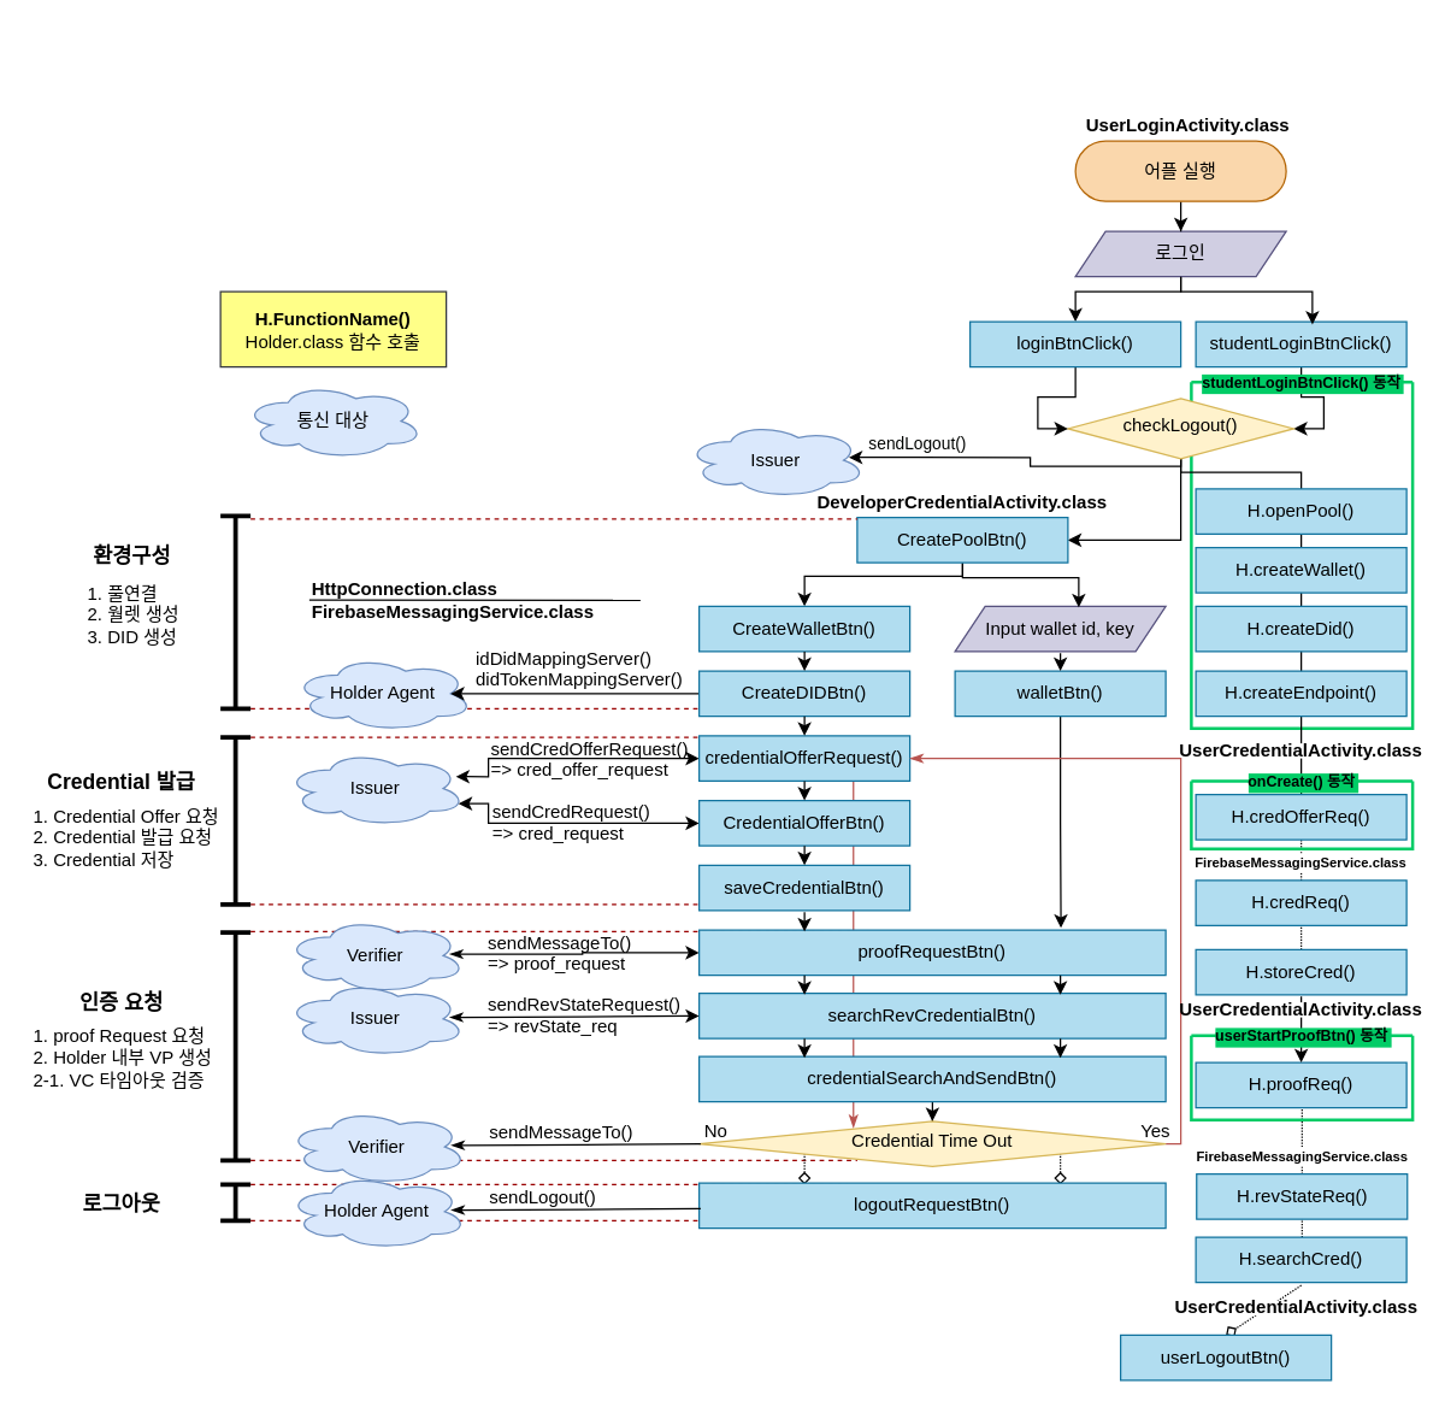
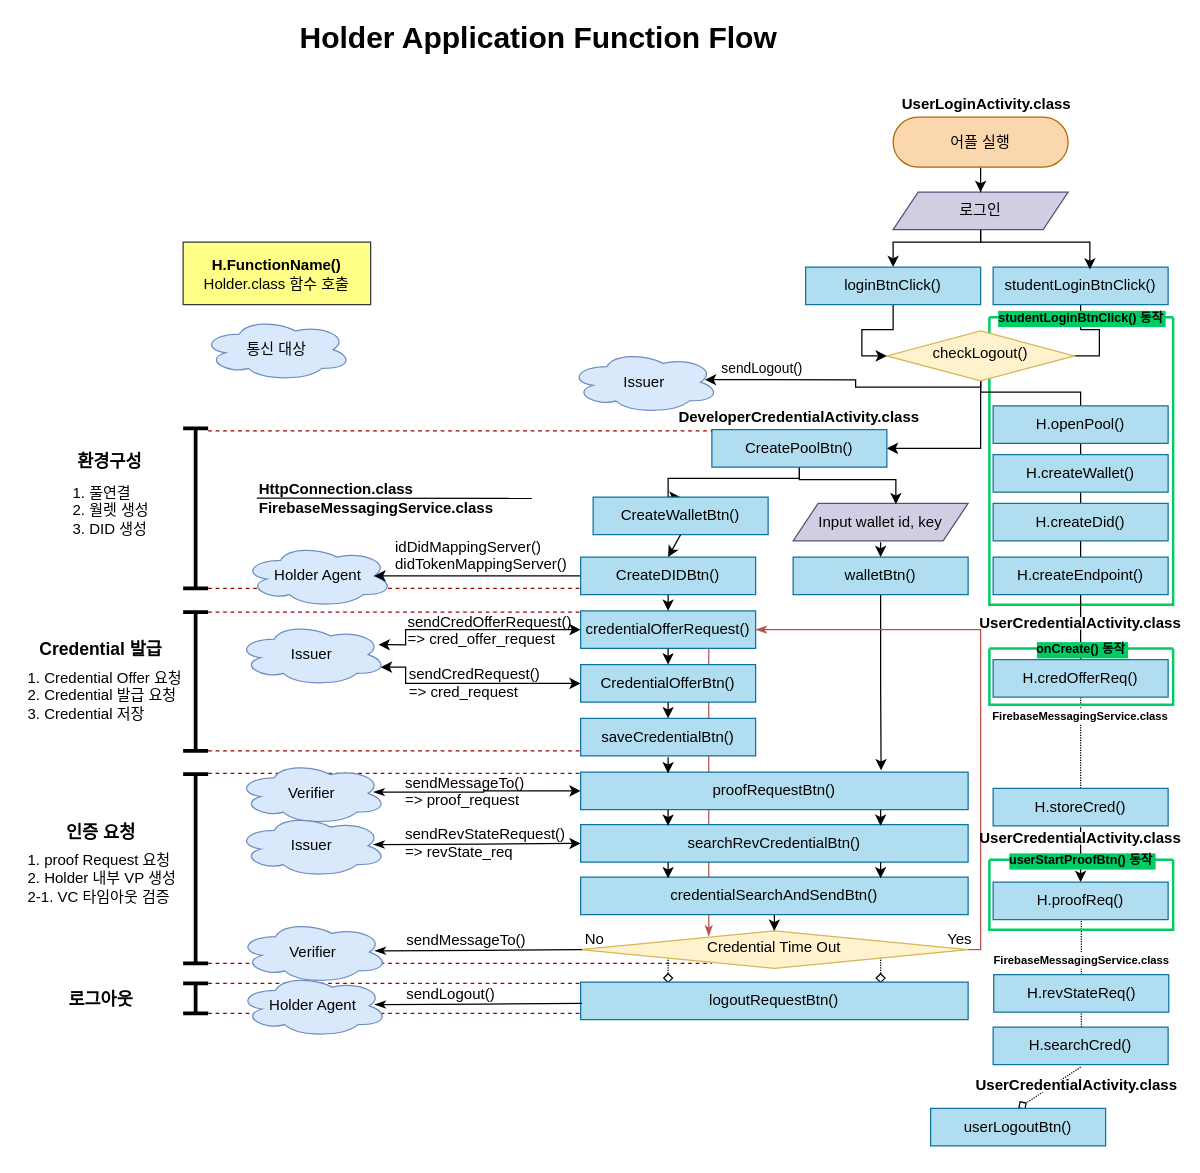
+ <mxCell id="105" value="&lt;font size=&quot;1&quot;&gt;&lt;b style=&quot;font-size: 24px&quot;&gt;Holder Application Function Flow&lt;/b&gt;&lt;/font&gt;" style="text;html=1;align=center;verticalAlign=middle;resizable=0;points=[];autosize=1;strokeColor=none;fillColor=none;fontSize=11;fontColor=#000301;" parent="1" vertex="1"><mxGeometry x="230" y="20" width="400" height="20" as="geometry" /></mxCell>
- <mxCell id="11" style="edgeStyle=orthogonalEdgeStyle;rounded=0;orthogonalLoop=1;jettySize=auto;html=1;entryX=1;entryY=0.5;entryDx=0;entryDy=0;" parent="1" source="30" target="20" edge="1"><mxGeometry relative="1" as="geometry" /></mxCell>
+ <mxCell id="11" style="edgeStyle=orthogonalEdgeStyle;rounded=0;orthogonalLoop=1;jettySize=auto;html=1;entryX=1;entryY=0.5;entryDx=0;entryDy=0;endArrow=none;" parent="1" source="30" target="20" edge="1"><mxGeometry relative="1" as="geometry" /></mxCell>
- <mxCell id="43" value="&lt;div&gt;&lt;span style=&quot;font-size: 12px&quot;&gt;CreateWalletBtn()&lt;/span&gt;&lt;/div&gt;" style="rounded=0;whiteSpace=wrap;html=1;shadow=0;fillColor=#b1ddf0;strokeColor=#10739e;" parent="1" vertex="1"><mxGeometry x="464" y="402" width="140" height="30" as="geometry" /></mxCell>
+ <mxCell id="43" value="&lt;div&gt;&lt;span style=&quot;font-size: 12px&quot;&gt;CreateWalletBtn()&lt;/span&gt;&lt;/div&gt;" style="rounded=0;whiteSpace=wrap;html=1;shadow=0;fillColor=#b1ddf0;strokeColor=#10739e;" parent="1" vertex="1"><mxGeometry x="474" y="397" width="140" height="30" as="geometry" /></mxCell>
- <mxCell id="88" value="H.credReq()" style="rounded=0;whiteSpace=wrap;html=1;shadow=0;fillColor=#b1ddf0;strokeColor=#10739e;" parent="1" vertex="1"><mxGeometry x="794" y="584" width="140" height="30" as="geometry" /></mxCell>
